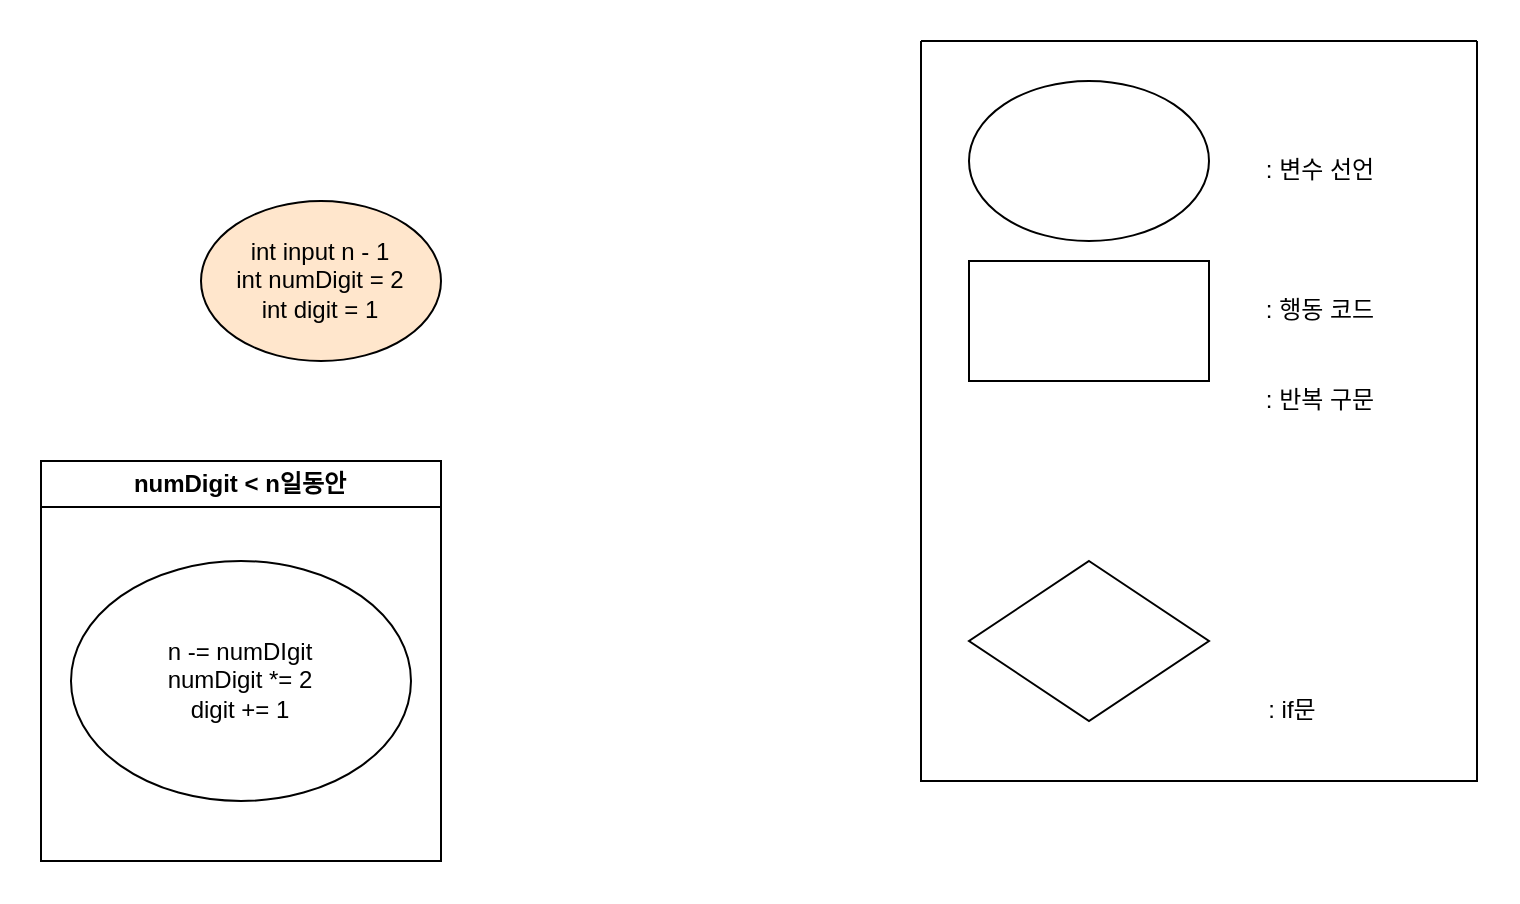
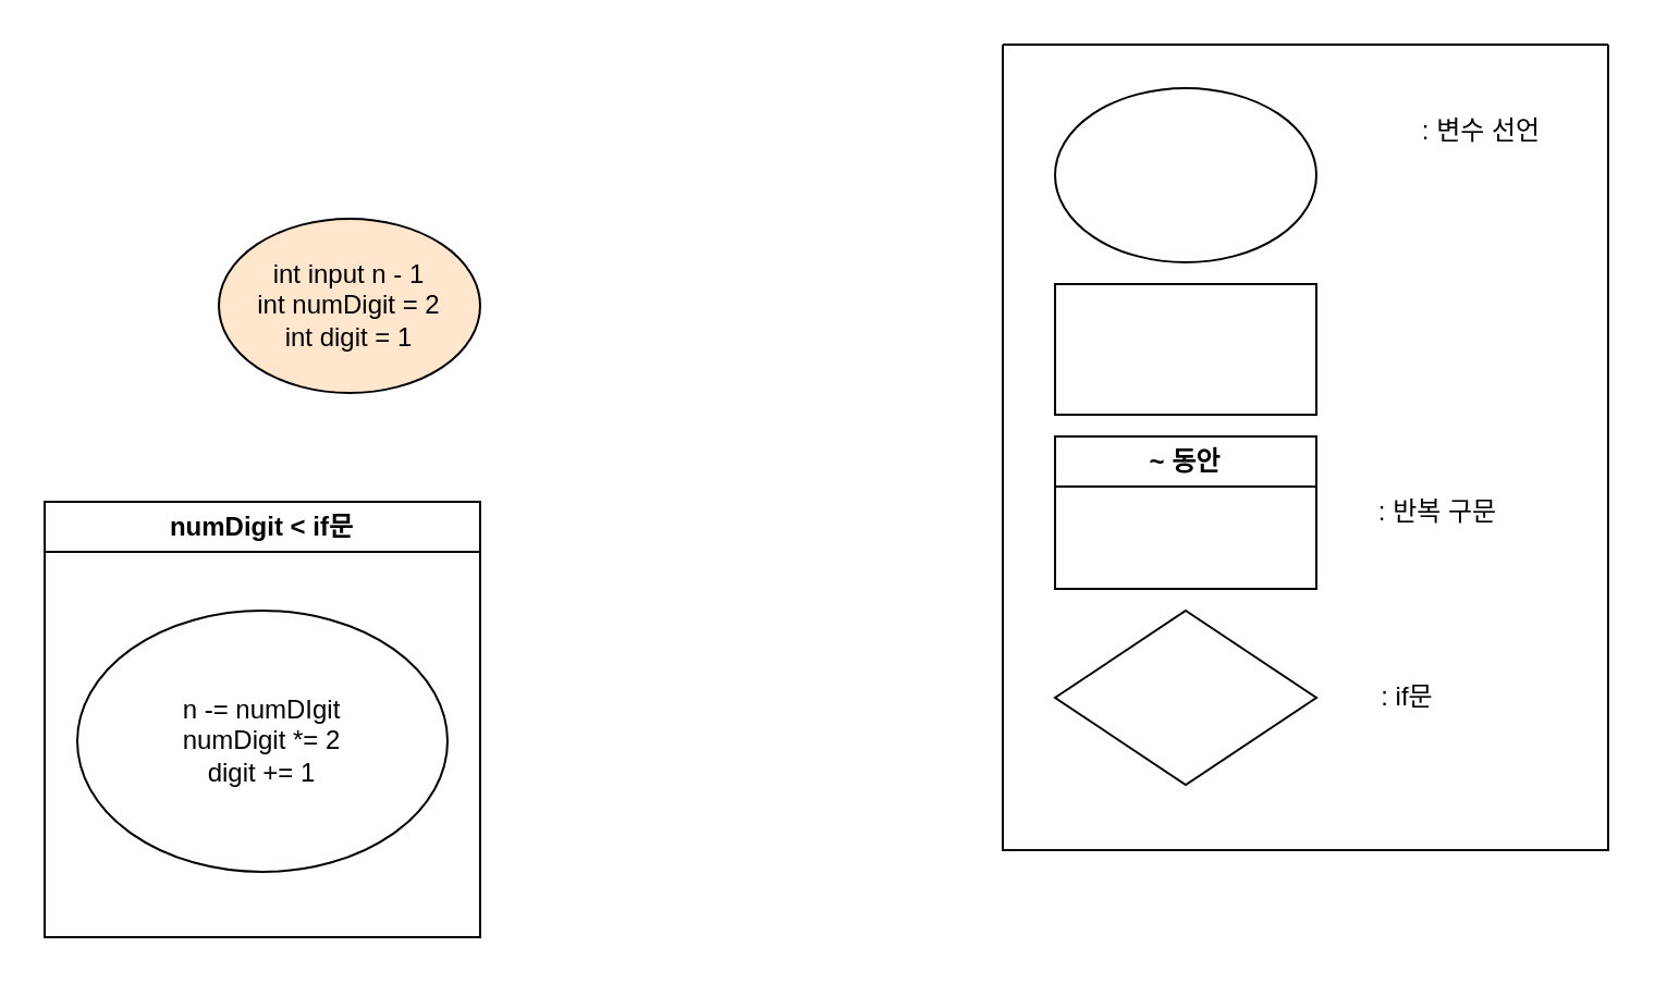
- <mxCell id="4" value=": 변수 선언" style="text;html=1;align=center;verticalAlign=middle;whiteSpace=wrap;rounded=0;" vertex="1" parent="2"><mxGeometry x="170" y="50" width="60" height="30" as="geometry" /></mxCell>
+ <mxCell id="4" value=": 변수 선언" style="text;html=1;align=center;verticalAlign=middle;whiteSpace=wrap;rounded=0;" vertex="1" parent="2"><mxGeometry x="190" y="25" width="60" height="30" as="geometry" /></mxCell>
- <mxCell id="6" value=": 행동 코드" style="text;html=1;align=center;verticalAlign=middle;whiteSpace=wrap;rounded=0;" vertex="1" parent="2"><mxGeometry x="170" y="120" width="60" height="30" as="geometry" /></mxCell>
- <mxCell id="8" value=": 반복 구문" style="text;html=1;align=center;verticalAlign=middle;whiteSpace=wrap;rounded=0;" vertex="1" parent="2"><mxGeometry x="170" y="165" width="60" height="30" as="geometry" /></mxCell>
+ <mxCell id="8" value=": 반복 구문" style="text;html=1;align=center;verticalAlign=middle;whiteSpace=wrap;rounded=0;" vertex="1" parent="2"><mxGeometry x="170" y="200" width="60" height="30" as="geometry" /></mxCell>
+ <mxCell id="7" value="~ 동안" style="swimlane;whiteSpace=wrap;html=1;" vertex="1" parent="2"><mxGeometry x="24" y="180" width="120" height="70" as="geometry" /></mxCell>
- <mxCell id="13" value="numDigit &amp;lt; n일동안" style="swimlane;whiteSpace=wrap;html=1;startSize=23;" vertex="1" parent="12"><mxGeometry width="200" height="200" as="geometry" /></mxCell>
+ <mxCell id="13" value="numDigit &amp;lt; if문" style="swimlane;whiteSpace=wrap;html=1;startSize=23;" vertex="1" parent="12"><mxGeometry width="200" height="200" as="geometry" /></mxCell>
- <mxCell id="10" value=": if문" style="text;html=1;align=center;verticalAlign=middle;whiteSpace=wrap;rounded=0;" vertex="1" parent="2"><mxGeometry x="156" y="320" width="60" height="30" as="geometry" /></mxCell>
+ <mxCell id="10" value=": if문" style="text;html=1;align=center;verticalAlign=middle;whiteSpace=wrap;rounded=0;" vertex="1" parent="2"><mxGeometry x="156" y="285" width="60" height="30" as="geometry" /></mxCell>
